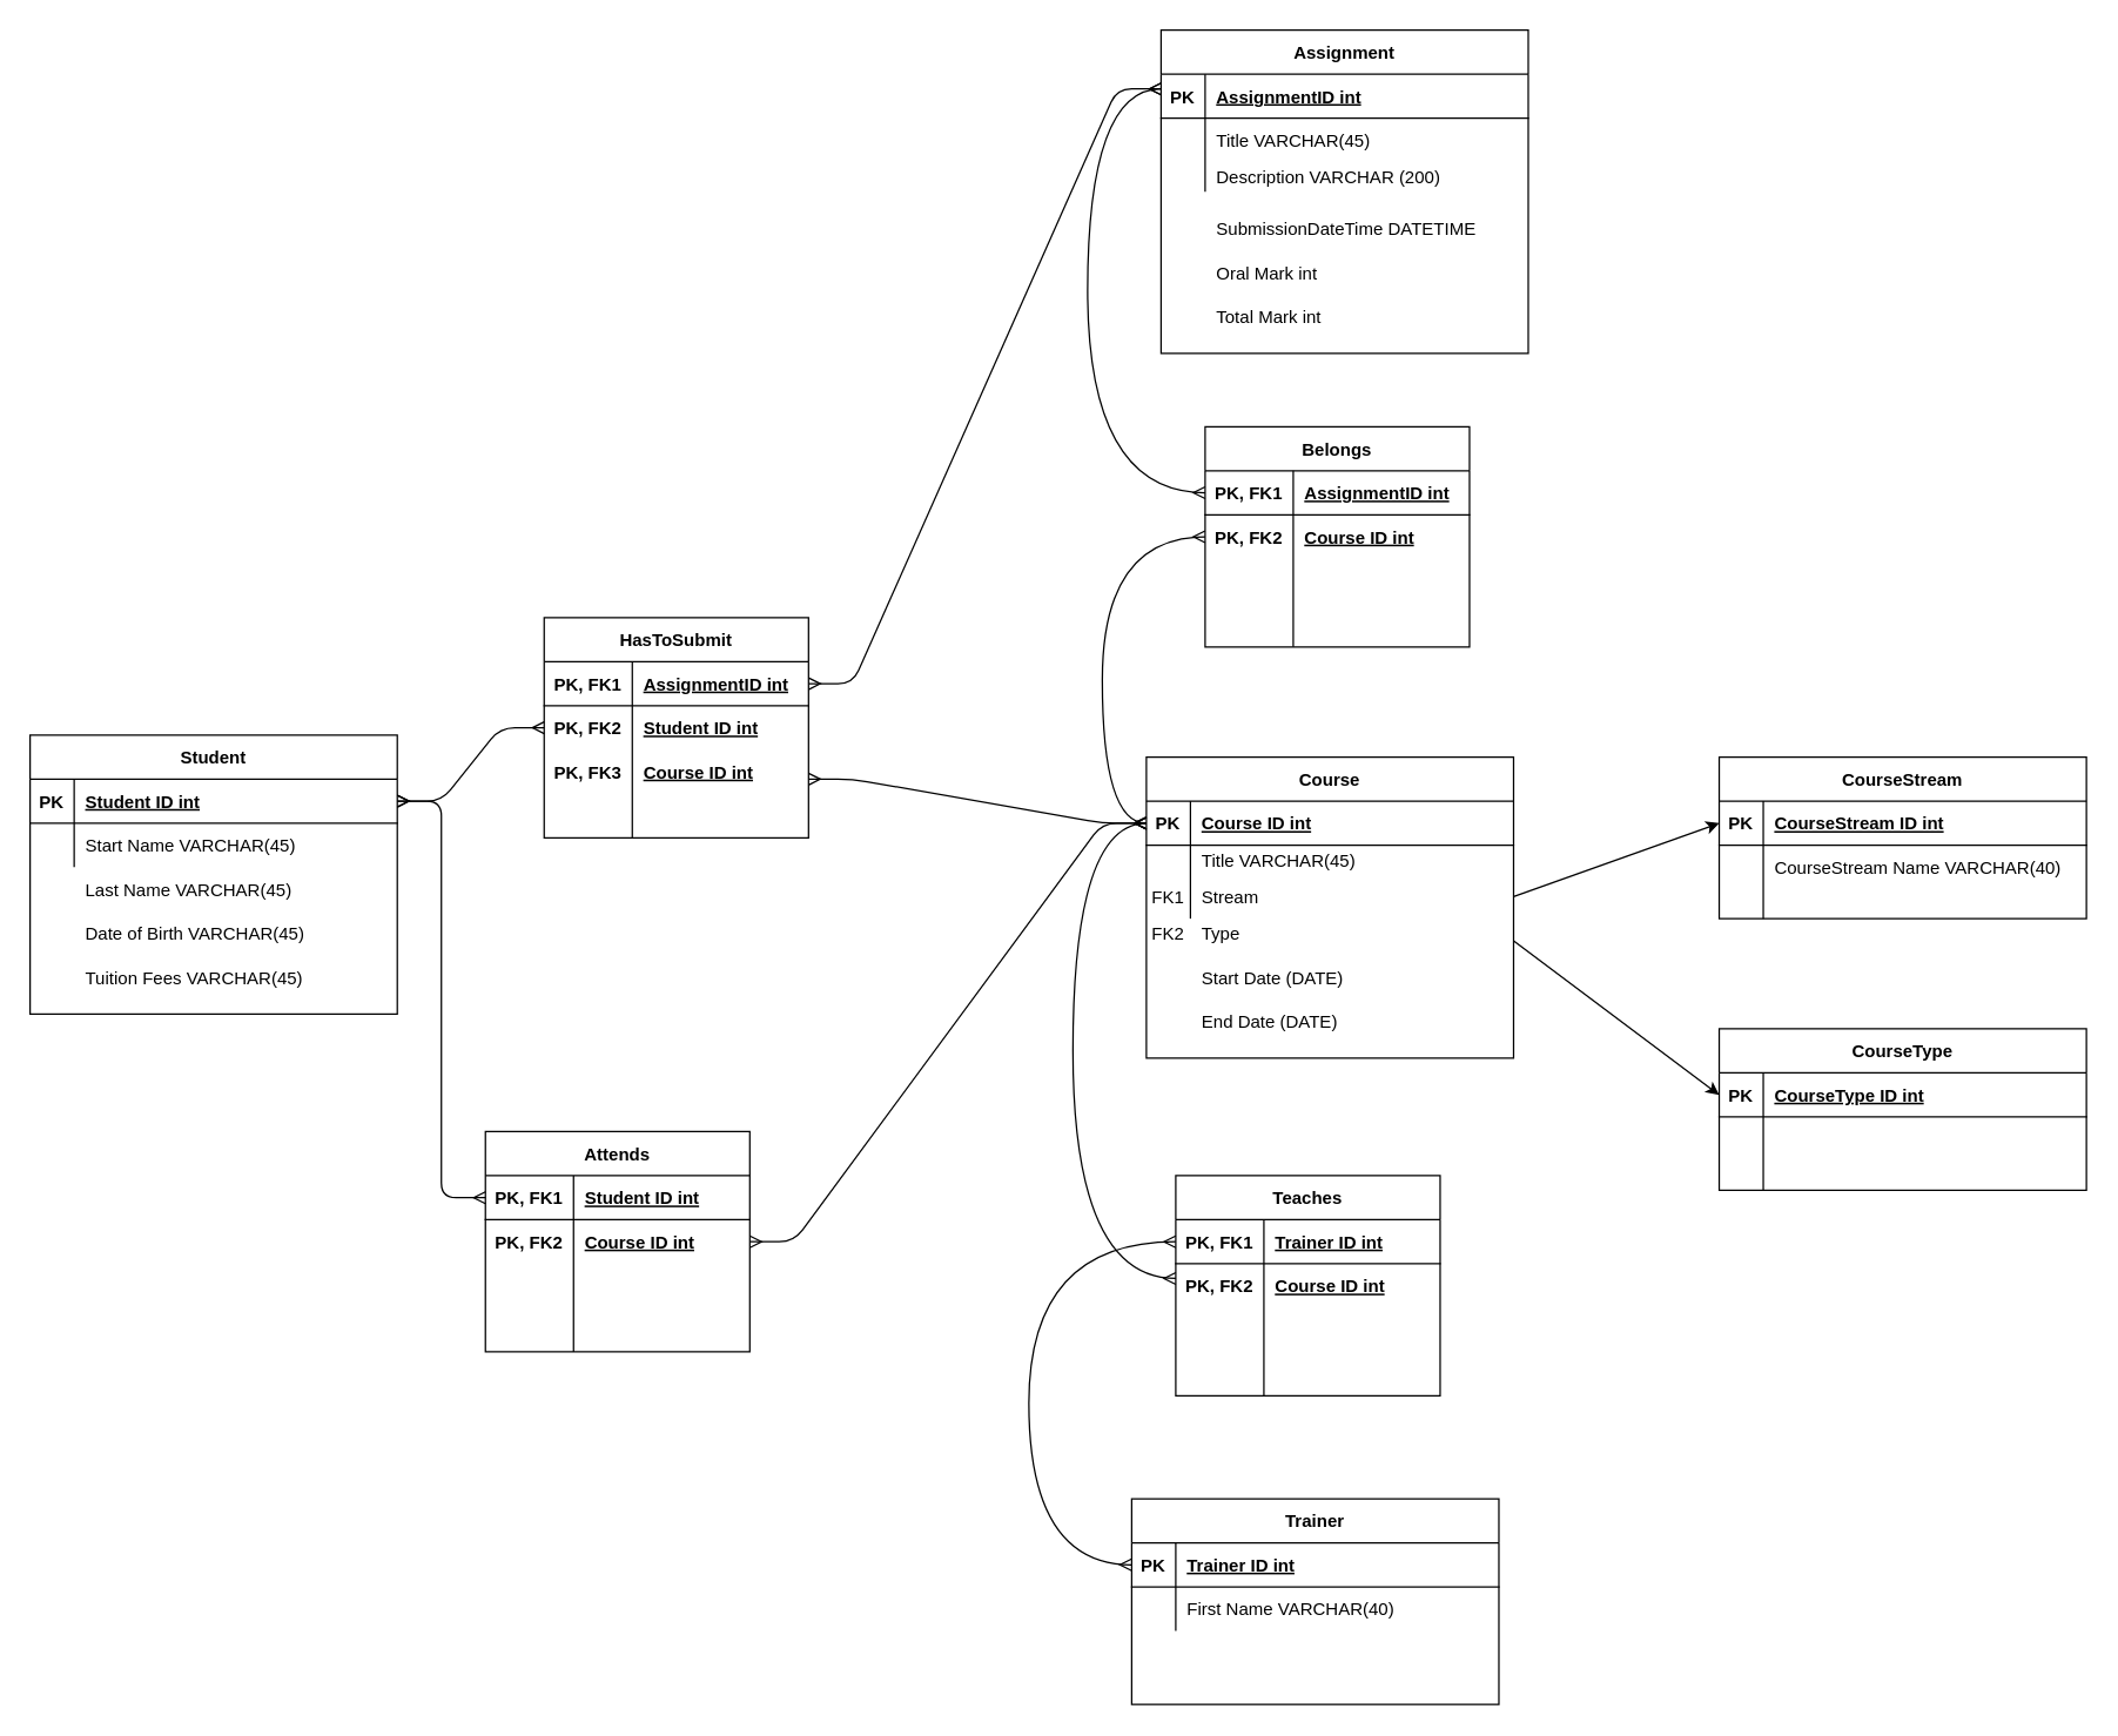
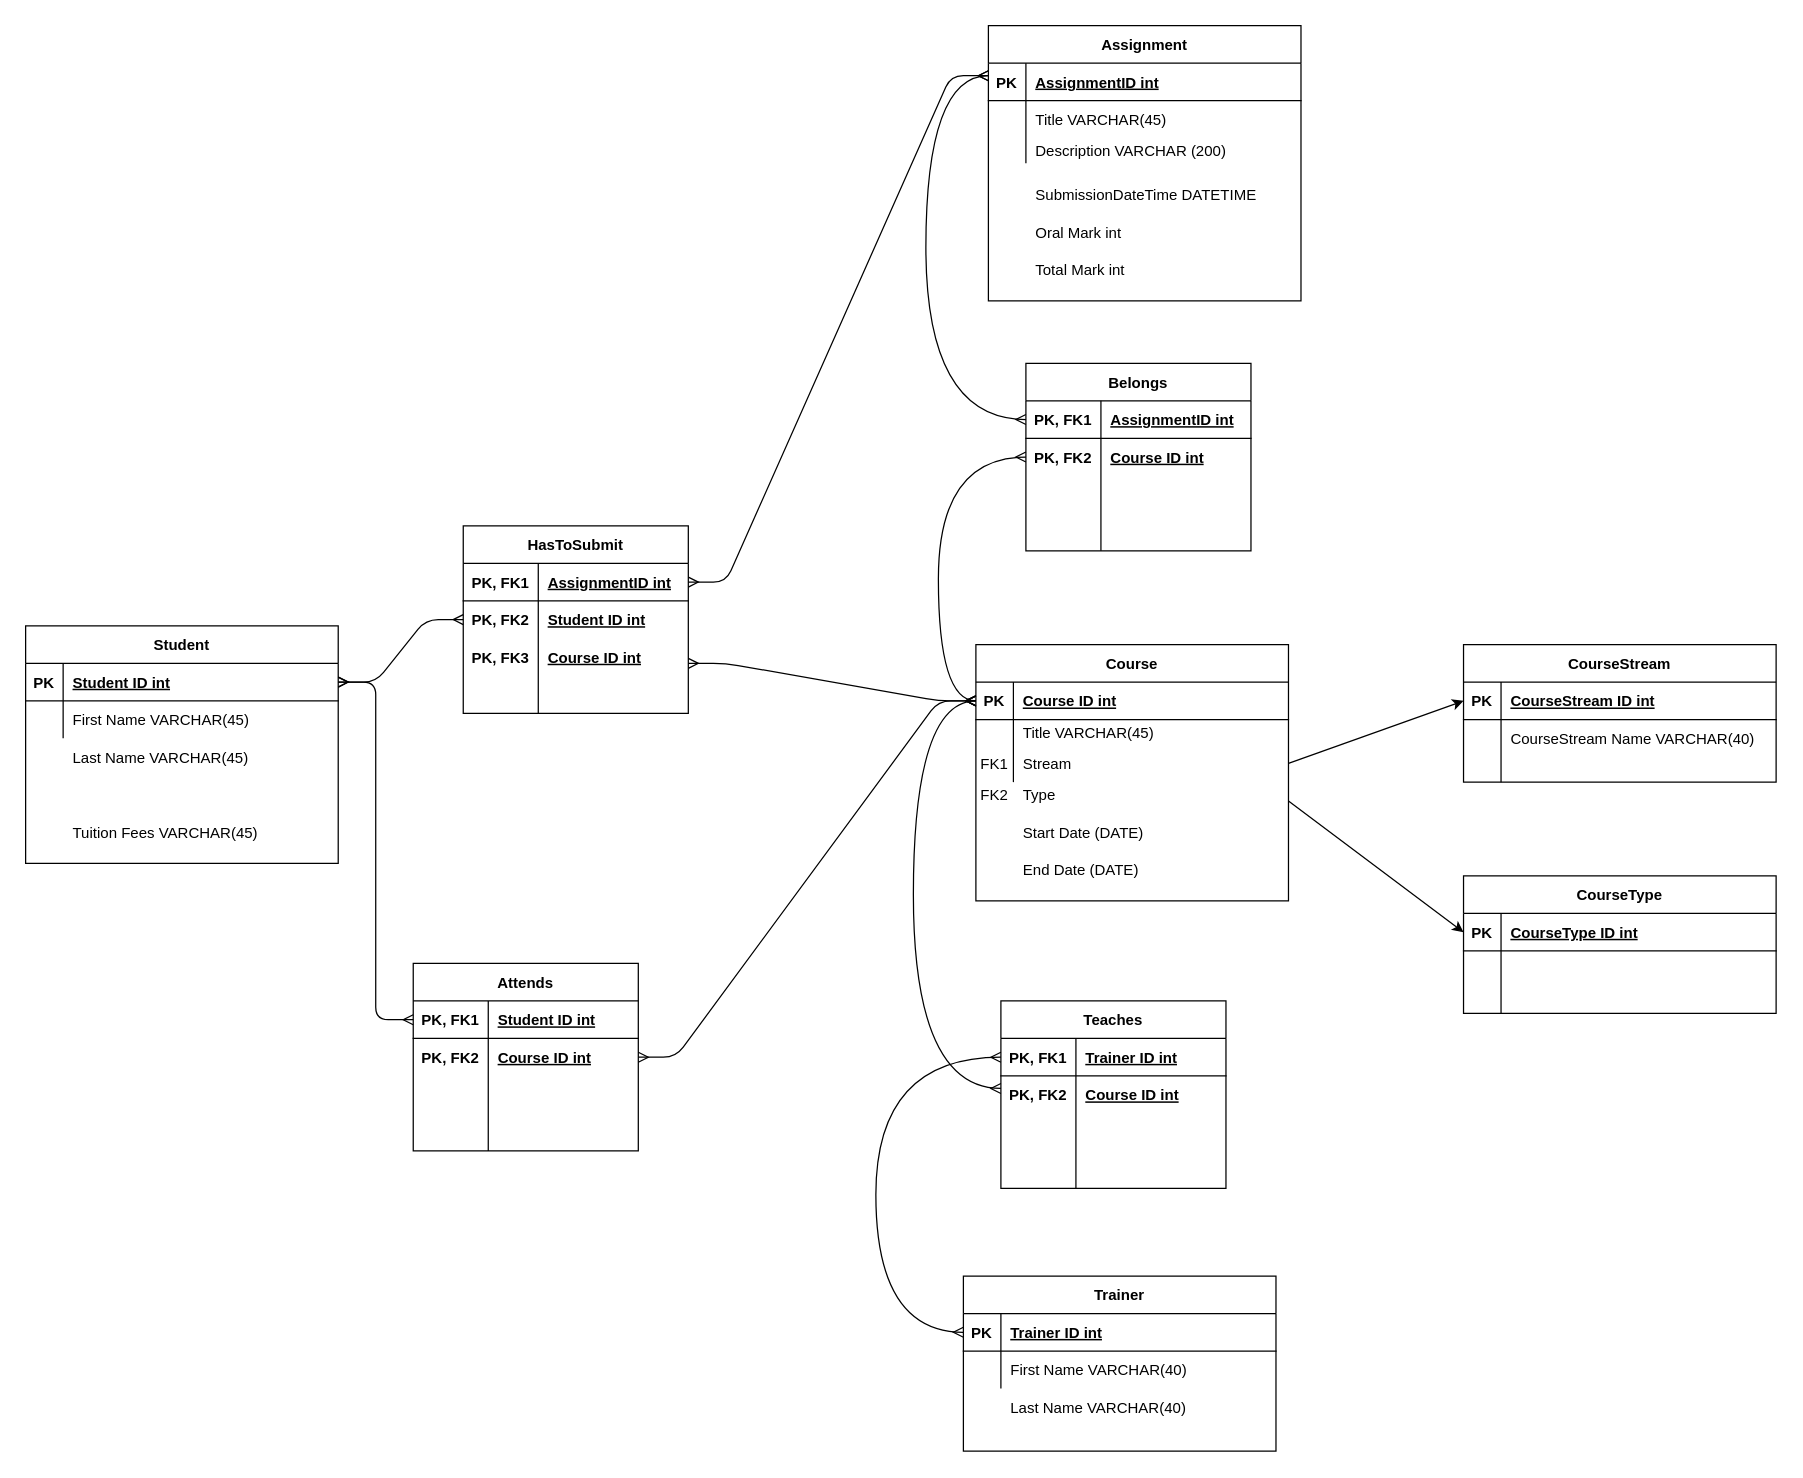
- <mxCell id="18" value="Start Name VARCHAR(45)" style="shape=partialRectangle;overflow=hidden;connectable=0;fillColor=none;top=0;left=0;bottom=0;right=0;align=left;spacingLeft=6;" parent="16" vertex="1"><mxGeometry x="30" width="220" height="30" as="geometry" /></mxCell>
+ <mxCell id="18" value="First Name VARCHAR(45)" style="shape=partialRectangle;overflow=hidden;connectable=0;fillColor=none;top=0;left=0;bottom=0;right=0;align=left;spacingLeft=6;" parent="16" vertex="1"><mxGeometry x="30" width="220" height="30" as="geometry" /></mxCell>
- <mxCell id="20" value="Date of Birth VARCHAR(45)" style="shape=partialRectangle;overflow=hidden;connectable=0;fillColor=none;top=0;left=0;bottom=0;right=0;align=left;spacingLeft=6;" parent="1" vertex="1"><mxGeometry x="50" y="620" width="220" height="30" as="geometry" /></mxCell>
+ <mxCell id="69" value="Last Name VARCHAR(40)" style="shape=partialRectangle;overflow=hidden;connectable=0;fillColor=none;top=0;left=0;bottom=0;right=0;align=left;spacingLeft=6;" parent="1" vertex="1"><mxGeometry x="800" y="1110" width="220" height="30" as="geometry" /></mxCell>
